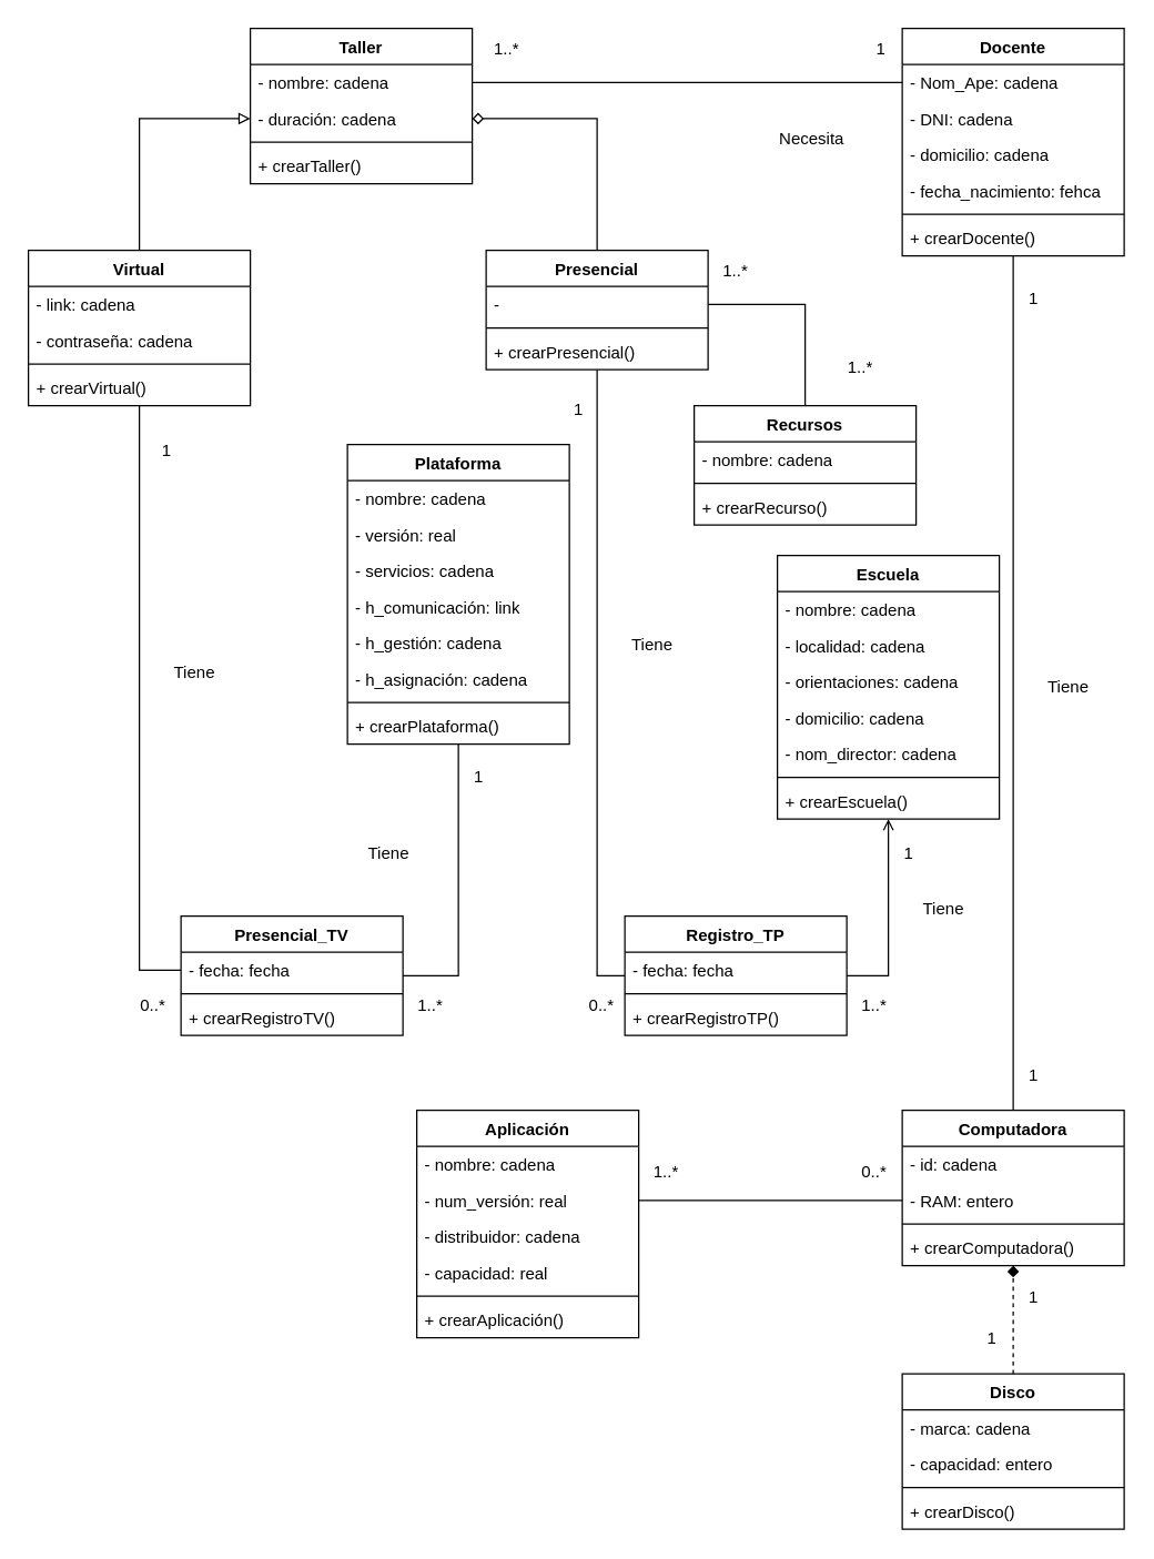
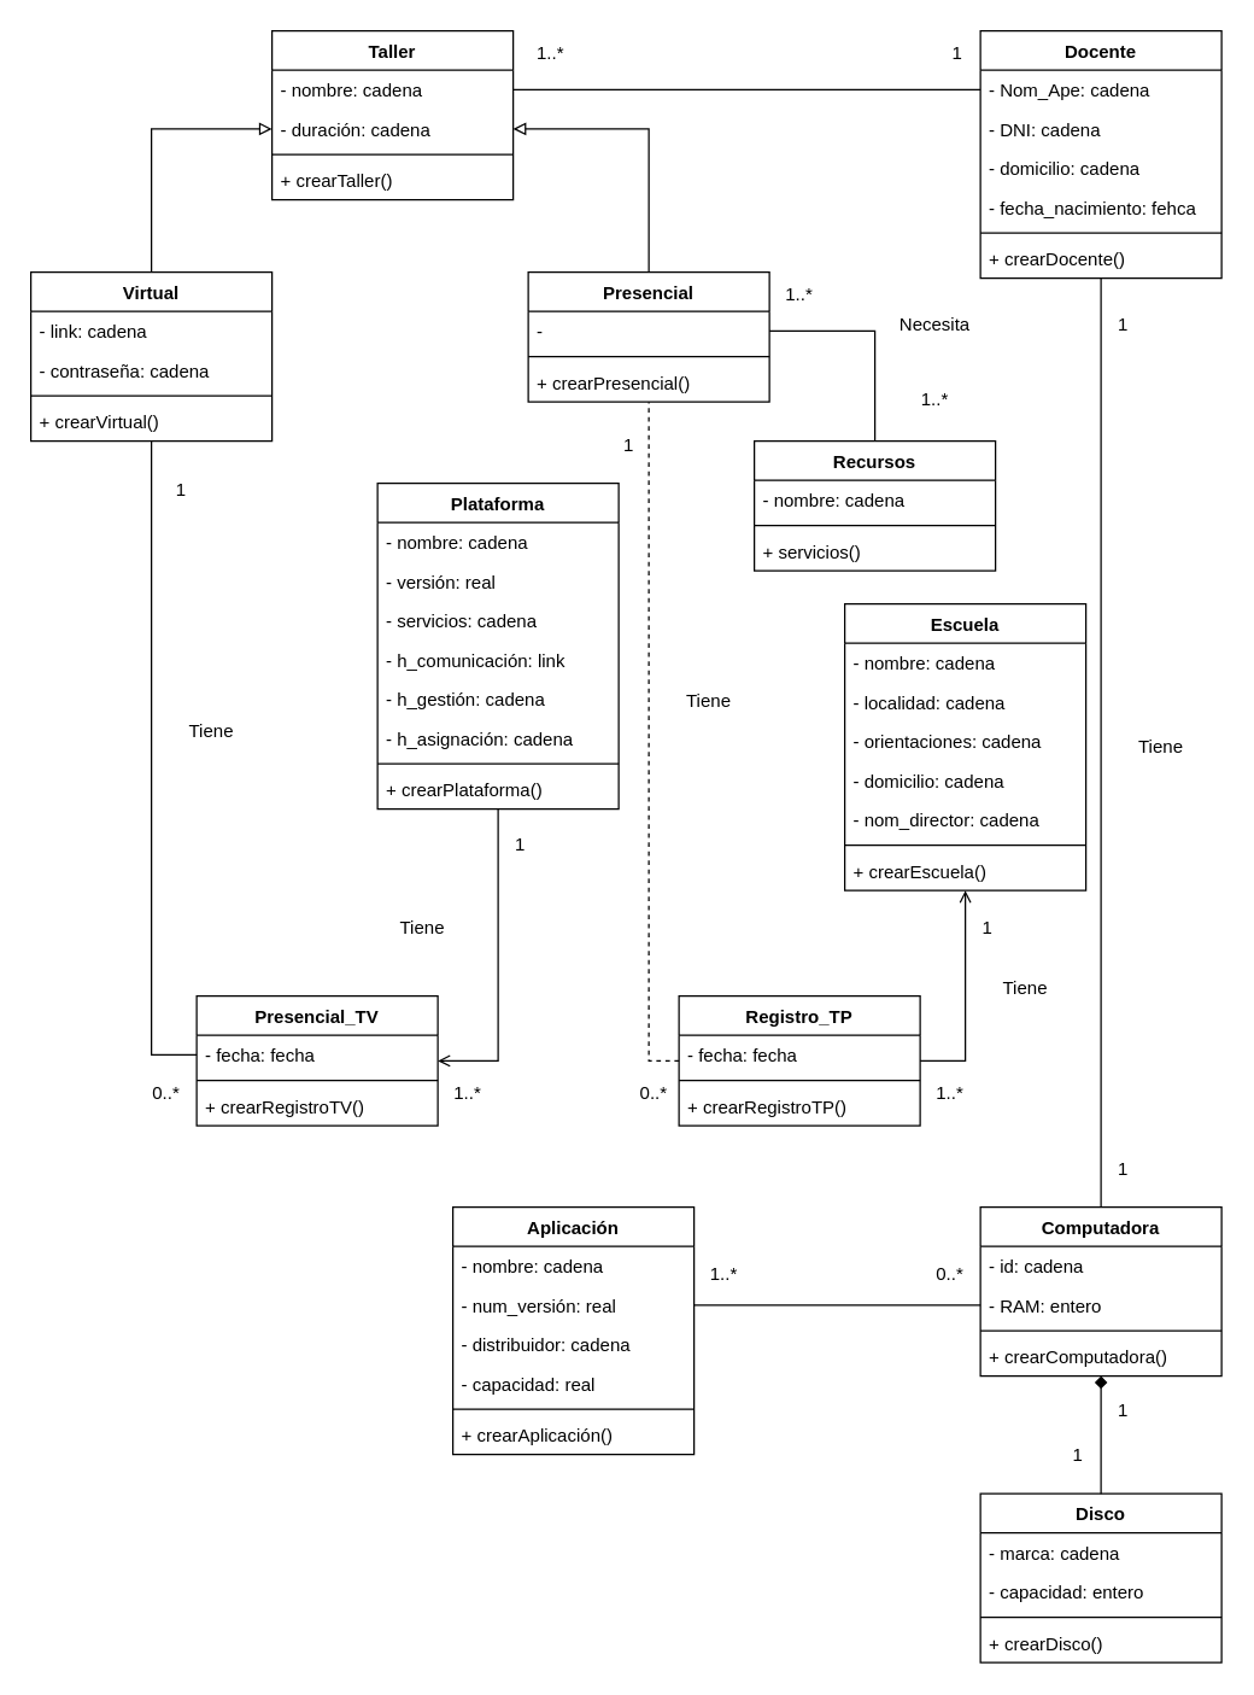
- <mxCell id="70" value="" style="endArrow=diamond;html=1;rounded=0;exitX=0.5;exitY=0;exitDx=0;exitDy=0;entryX=1;entryY=0.5;entryDx=0;entryDy=0;endFill=0;" edge="1" parent="1" source="31" target="28"><mxGeometry width="50" height="50" relative="1" as="geometry"><mxPoint x="400" y="270" as="sourcePoint" /><mxPoint x="450" y="220" as="targetPoint" /><Array as="points"><mxPoint x="430" y="85" /></Array></mxGeometry></mxCell>
+ <mxCell id="70" value="" style="endArrow=block;html=1;rounded=0;exitX=0.5;exitY=0;exitDx=0;exitDy=0;entryX=1;entryY=0.5;entryDx=0;entryDy=0;endFill=0;" edge="1" parent="1" source="31" target="28"><mxGeometry width="50" height="50" relative="1" as="geometry"><mxPoint x="400" y="270" as="sourcePoint" /><mxPoint x="450" y="220" as="targetPoint" /><Array as="points"><mxPoint x="430" y="85" /></Array></mxGeometry></mxCell>
- <mxCell id="98" value="Necesita" style="text;html=1;strokeColor=none;fillColor=none;align=center;verticalAlign=middle;whiteSpace=wrap;rounded=0;" vertex="1" parent="1"><mxGeometry x="555" y="85" width="60" height="30" as="geometry" /></mxCell>
+ <mxCell id="98" value="Necesita" style="text;html=1;strokeColor=none;fillColor=none;align=center;verticalAlign=middle;whiteSpace=wrap;rounded=0;" vertex="1" parent="1"><mxGeometry x="590" y="200" width="60" height="30" as="geometry" /></mxCell>
- <mxCell id="43" value="+ crearRecurso()" style="text;strokeColor=none;fillColor=none;align=left;verticalAlign=top;spacingLeft=4;spacingRight=4;overflow=hidden;rotatable=0;points=[[0,0.5],[1,0.5]];portConstraint=eastwest;" vertex="1" parent="40"><mxGeometry y="60" width="160" height="26" as="geometry" /></mxCell>
+ <mxCell id="43" value="+ servicios()" style="text;strokeColor=none;fillColor=none;align=left;verticalAlign=top;spacingLeft=4;spacingRight=4;overflow=hidden;rotatable=0;points=[[0,0.5],[1,0.5]];portConstraint=eastwest;" vertex="1" parent="40"><mxGeometry y="60" width="160" height="26" as="geometry" /></mxCell>
- <mxCell id="73" value="" style="endArrow=none;html=1;rounded=0;entryX=0.5;entryY=1;entryDx=0;entryDy=0;entryPerimeter=0;exitX=0;exitY=0.5;exitDx=0;exitDy=0;" edge="1" parent="1" source="65" target="34"><mxGeometry width="50" height="50" relative="1" as="geometry"><mxPoint x="430" y="690" as="sourcePoint" /><mxPoint x="440" y="510" as="targetPoint" /><Array as="points"><mxPoint x="430" y="703" /></Array></mxGeometry></mxCell>
+ <mxCell id="73" value="" style="endArrow=none;html=1;rounded=0;entryX=0.5;entryY=1;entryDx=0;entryDy=0;entryPerimeter=0;exitX=0;exitY=0.5;exitDx=0;exitDy=0;dashed=1;" edge="1" parent="1" source="65" target="34"><mxGeometry width="50" height="50" relative="1" as="geometry"><mxPoint x="430" y="690" as="sourcePoint" /><mxPoint x="440" y="510" as="targetPoint" /><Array as="points"><mxPoint x="430" y="703" /></Array></mxGeometry></mxCell>
- <mxCell id="77" value="" style="endArrow=none;html=1;rounded=0;entryX=1;entryY=0.5;entryDx=0;entryDy=0;exitX=0.5;exitY=1;exitDx=0;exitDy=0;exitPerimeter=0;" edge="1" parent="1" source="60" target="61"><mxGeometry width="50" height="50" relative="1" as="geometry"><mxPoint x="360" y="620" as="sourcePoint" /><mxPoint x="400" y="470" as="targetPoint" /><Array as="points"><mxPoint x="330" y="703" /></Array></mxGeometry></mxCell>
+ <mxCell id="77" value="" style="endArrow=open;html=1;rounded=0;entryX=1;entryY=0.5;entryDx=0;entryDy=0;exitX=0.5;exitY=1;exitDx=0;exitDy=0;exitPerimeter=0;" edge="1" parent="1" source="60" target="61"><mxGeometry width="50" height="50" relative="1" as="geometry"><mxPoint x="360" y="620" as="sourcePoint" /><mxPoint x="400" y="470" as="targetPoint" /><Array as="points"><mxPoint x="330" y="703" /></Array></mxGeometry></mxCell>
- <mxCell id="78" value="" style="endArrow=diamond;html=1;rounded=0;exitX=0.5;exitY=0;exitDx=0;exitDy=0;entryX=0.5;entryY=1;entryDx=0;entryDy=0;entryPerimeter=0;endFill=1;dashed=1;" edge="1" parent="1" source="14" target="13"><mxGeometry width="50" height="50" relative="1" as="geometry"><mxPoint x="350" y="900" as="sourcePoint" /><mxPoint x="400" y="850" as="targetPoint" /></mxGeometry></mxCell>
+ <mxCell id="78" value="" style="endArrow=diamond;html=1;rounded=0;exitX=0.5;exitY=0;exitDx=0;exitDy=0;entryX=0.5;entryY=1;entryDx=0;entryDy=0;entryPerimeter=0;endFill=1;" edge="1" parent="1" source="14" target="13"><mxGeometry width="50" height="50" relative="1" as="geometry"><mxPoint x="350" y="900" as="sourcePoint" /><mxPoint x="400" y="850" as="targetPoint" /></mxGeometry></mxCell>
